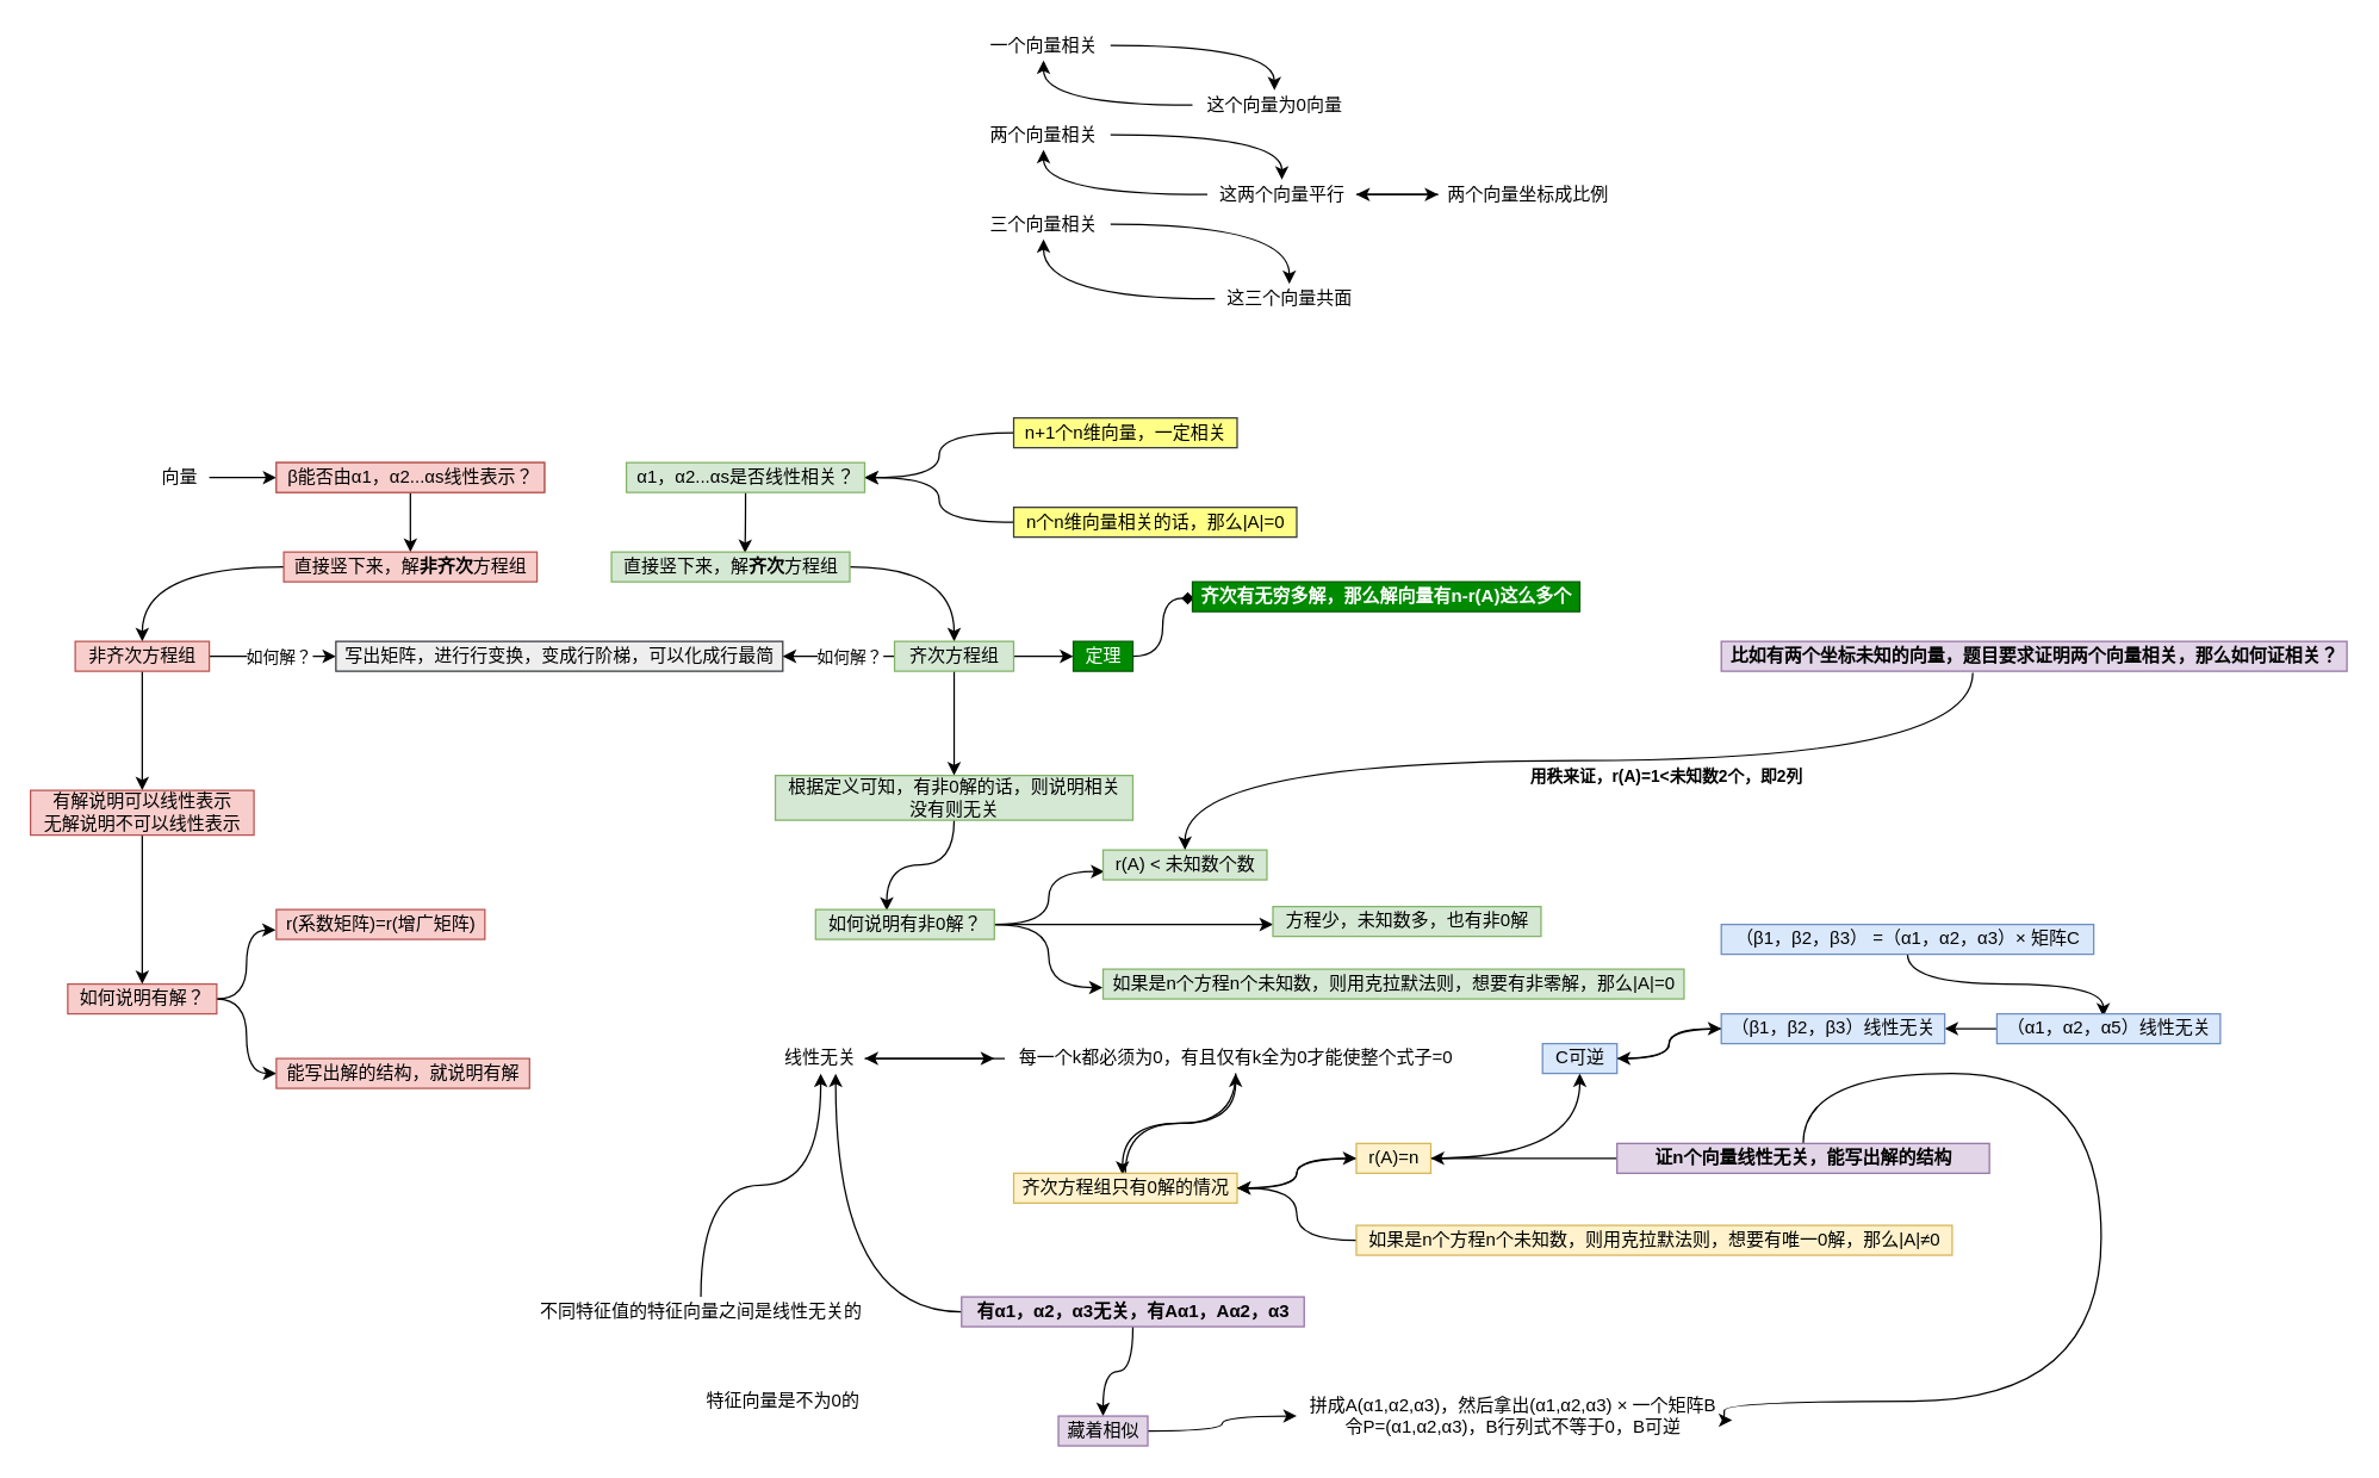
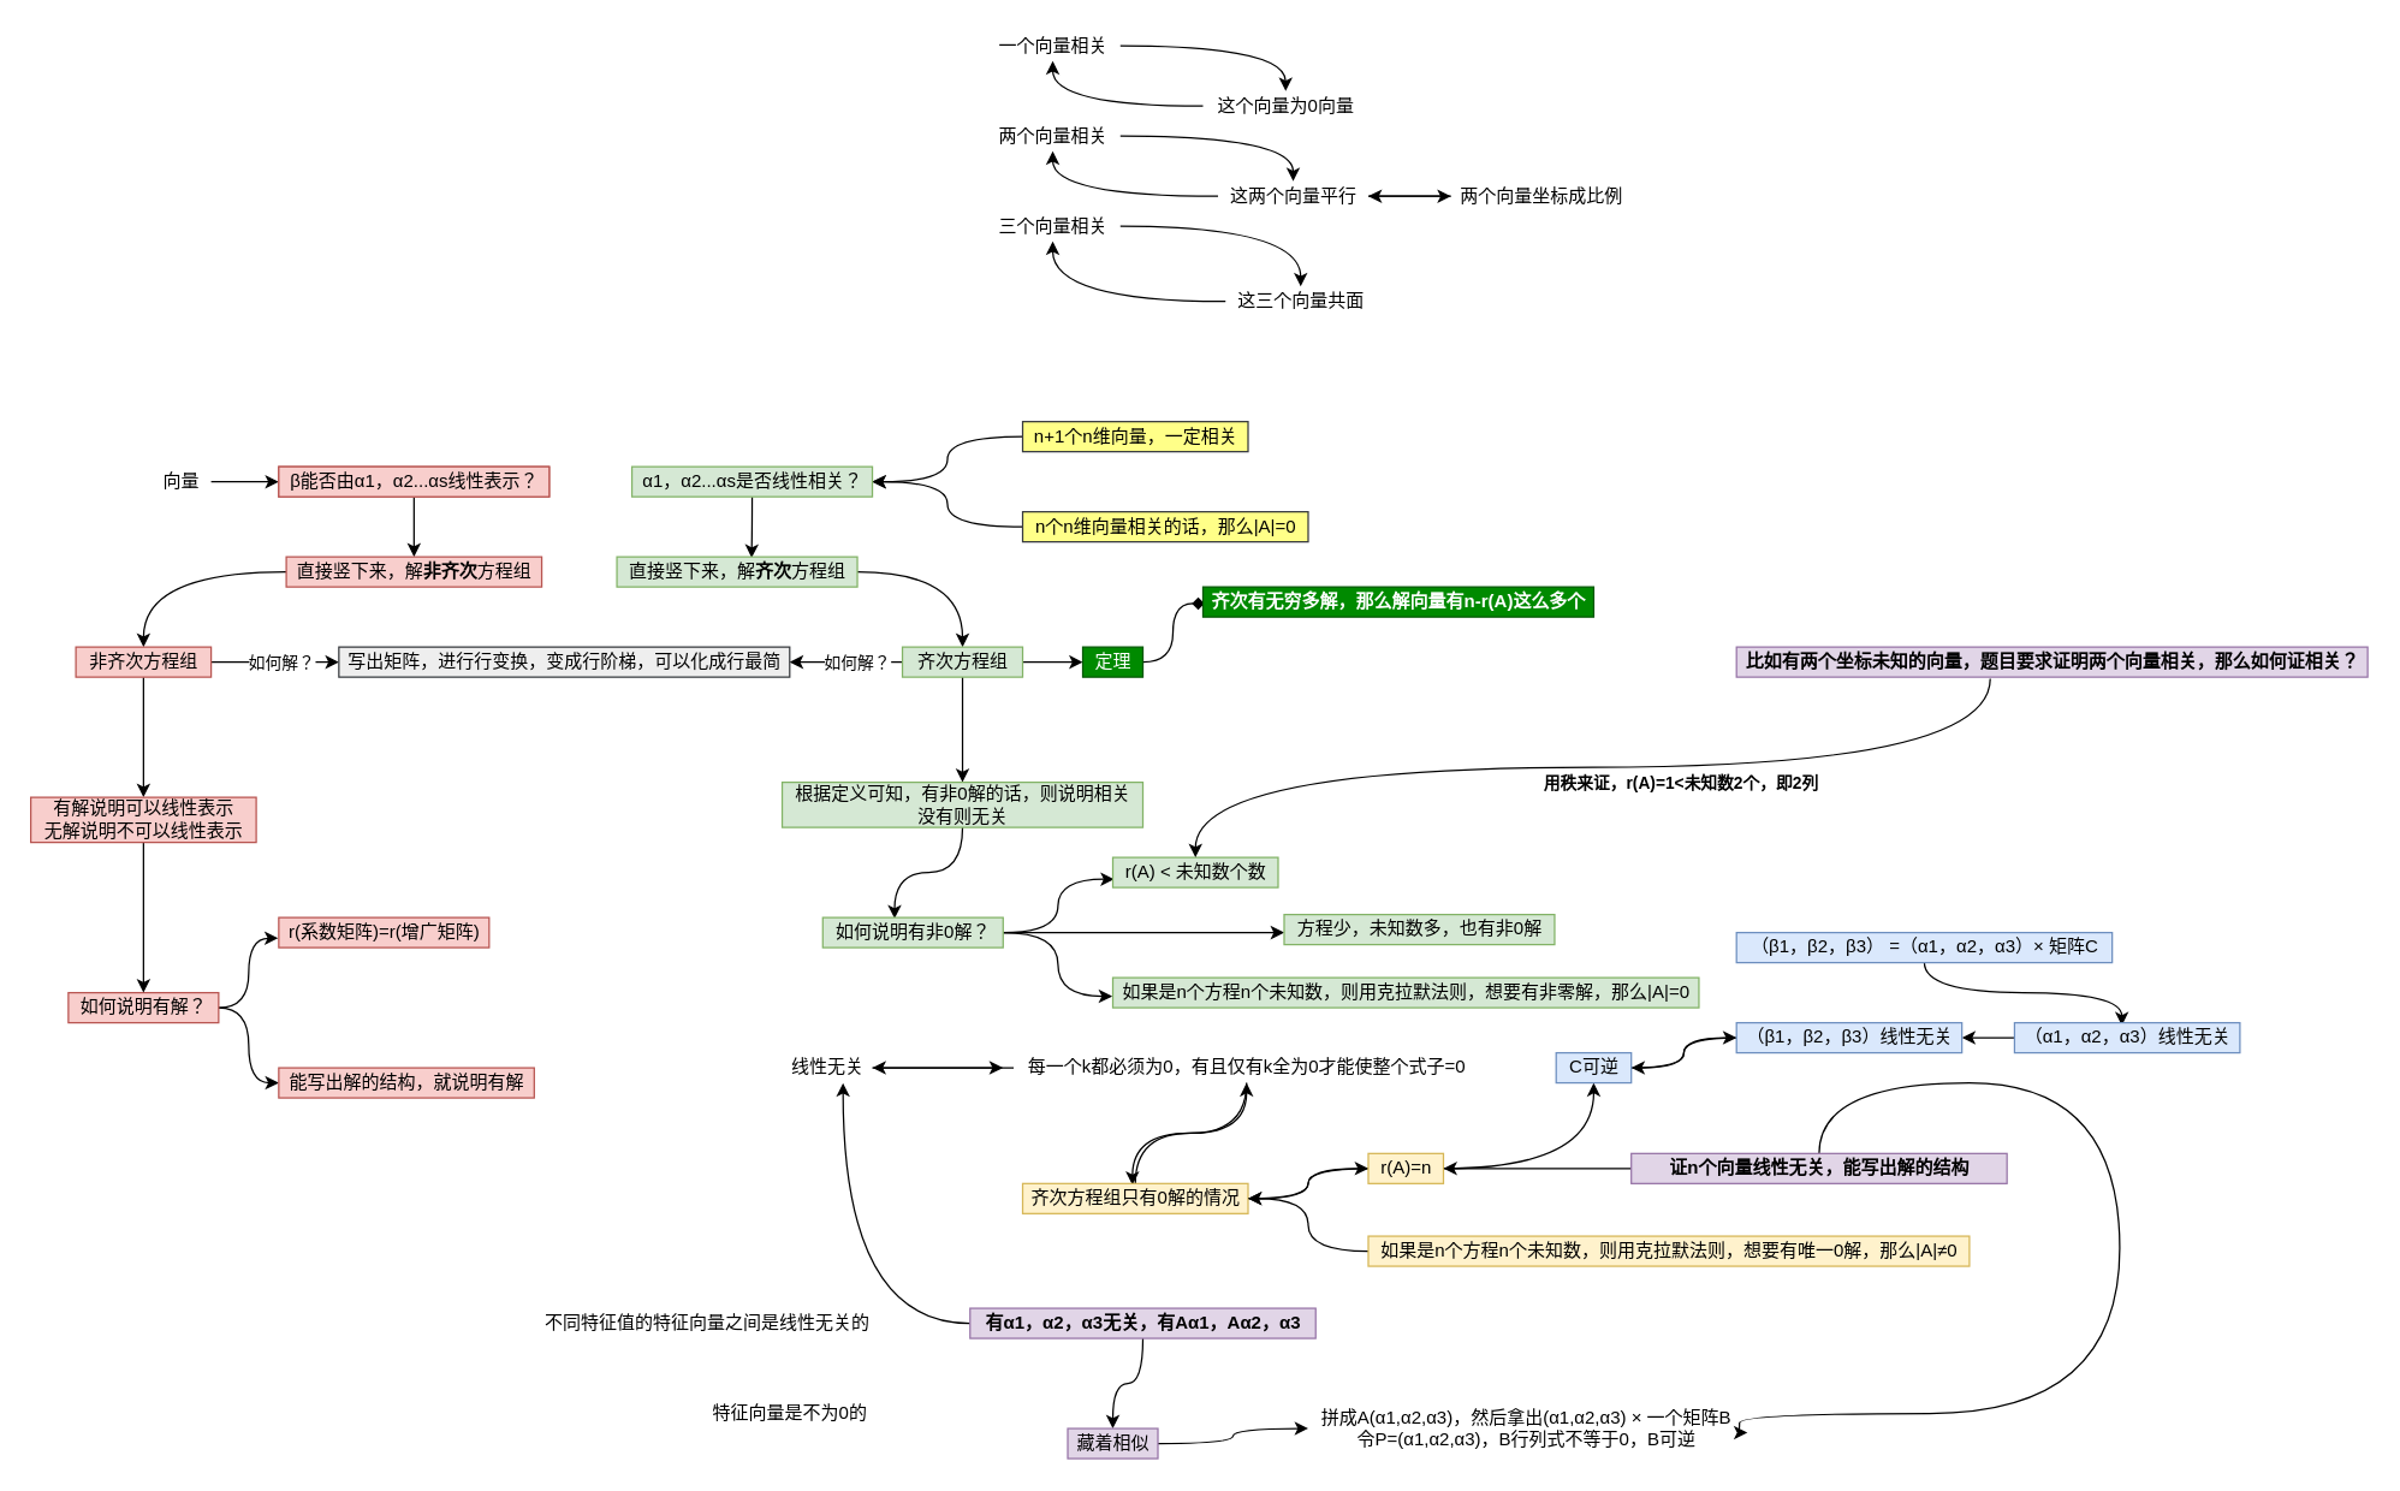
- <mxCell id="84" value="（α1，α2，α5）线性无关" style="text;html=1;align=center;verticalAlign=middle;resizable=0;points=[];autosize=1;strokeColor=#6c8ebf;fillColor=#dae8fc;" parent="1" vertex="1"><mxGeometry x="1340" y="680" width="150" height="20" as="geometry" /></mxCell>
+ <mxCell id="84" value="（α1，α2，α3）线性无关" style="text;html=1;align=center;verticalAlign=middle;resizable=0;points=[];autosize=1;strokeColor=#6c8ebf;fillColor=#dae8fc;" parent="1" vertex="1"><mxGeometry x="1340" y="680" width="150" height="20" as="geometry" /></mxCell>
- <mxCell id="69" style="edgeStyle=orthogonalEdgeStyle;rounded=0;orthogonalLoop=1;jettySize=auto;html=1;entryX=0.508;entryY=1.008;entryDx=0;entryDy=0;entryPerimeter=0;curved=1;" parent="1" source="70" target="57" edge="1"><mxGeometry relative="1" as="geometry" /></mxCell>
